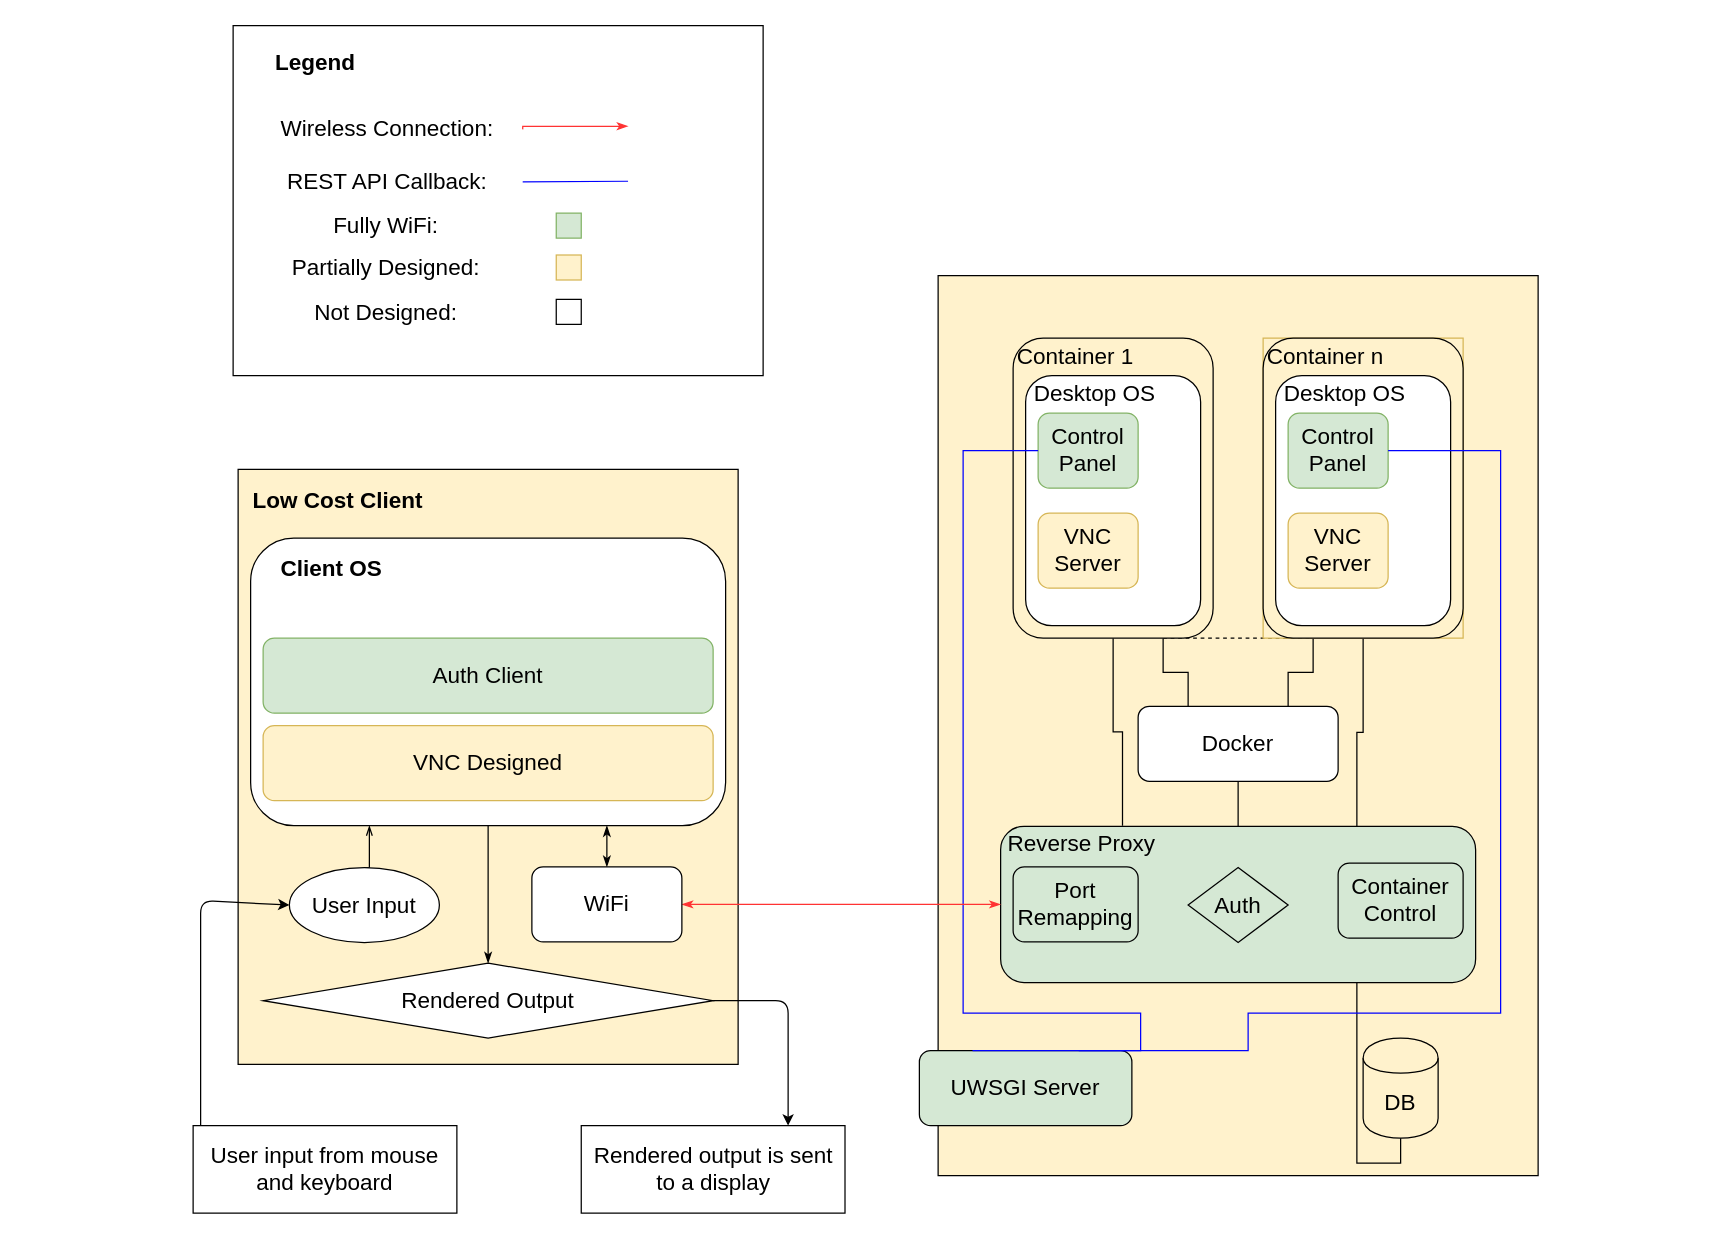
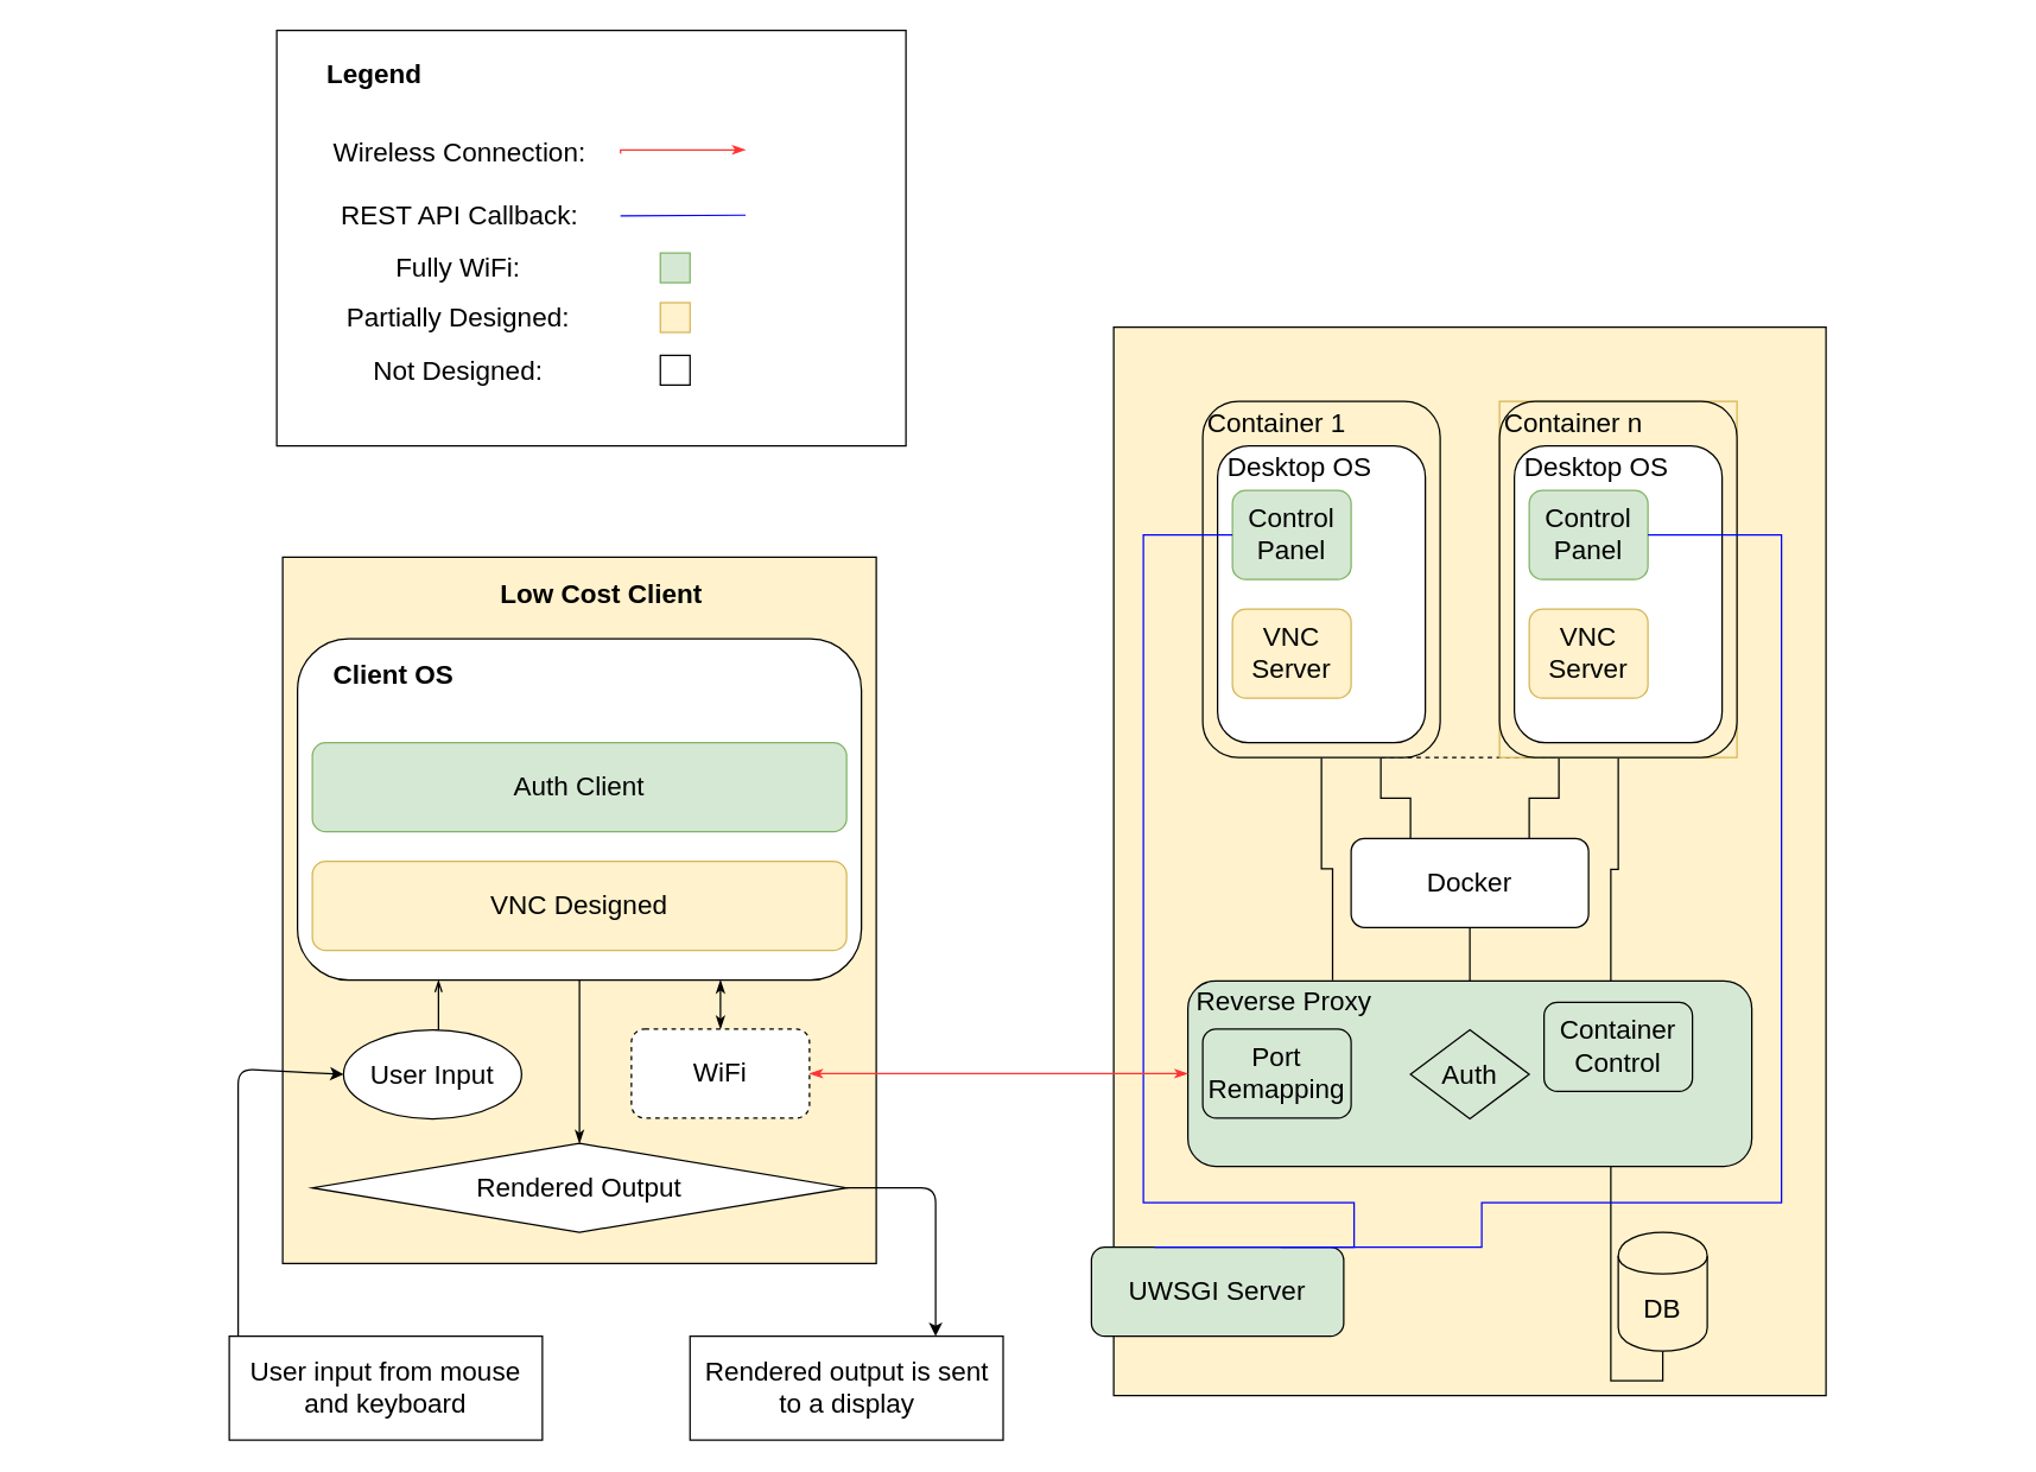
- <mxCell id="40" value="Low Cost Client" style="text;html=1;strokeColor=none;fillColor=none;align=center;verticalAlign=middle;whiteSpace=wrap;rounded=0;fontSize=18;fontStyle=1" vertex="1" parent="1"><mxGeometry x="200" y="385" width="140" height="30" as="geometry" /></mxCell>
+ <mxCell id="40" value="Low Cost Client" style="text;html=1;strokeColor=none;fillColor=none;align=center;verticalAlign=middle;whiteSpace=wrap;rounded=0;fontSize=18;fontStyle=1" vertex="1" parent="1"><mxGeometry x="335" y="385" width="140" height="30" as="geometry" /></mxCell>
- <mxCell id="45" value="Auth Client" style="rounded=1;whiteSpace=wrap;html=1;fontSize=18;fillColor=#d5e8d4;strokeColor=#82b366;" vertex="1" parent="1"><mxGeometry x="210" y="510" width="360" height="60" as="geometry" /></mxCell>
+ <mxCell id="45" value="Auth Client" style="rounded=1;whiteSpace=wrap;html=1;fontSize=18;fillColor=#d5e8d4;strokeColor=#82b366;" vertex="1" parent="1"><mxGeometry x="210" y="500" width="360" height="60" as="geometry" /></mxCell>
- <mxCell id="10" value="Container Control" style="rounded=1;whiteSpace=wrap;html=1;fontSize=18;fillColor=#d5e8d4;strokeColor=#000000;" vertex="1" parent="1"><mxGeometry x="1070" y="690" width="100" height="60" as="geometry" /></mxCell>
+ <mxCell id="10" value="Container Control" style="rounded=1;whiteSpace=wrap;html=1;fontSize=18;fillColor=#d5e8d4;strokeColor=#000000;" vertex="1" parent="1"><mxGeometry x="1040" y="675" width="100" height="60" as="geometry" /></mxCell>
- <mxCell id="50" value="WiFi" style="rounded=1;whiteSpace=wrap;html=1;fontSize=18;" vertex="1" parent="1"><mxGeometry x="425" y="693" width="120" height="60" as="geometry" /></mxCell>
+ <mxCell id="50" value="WiFi" style="rounded=1;whiteSpace=wrap;html=1;fontSize=18;dashed=1;" vertex="1" parent="1"><mxGeometry x="425" y="693" width="120" height="60" as="geometry" /></mxCell>
